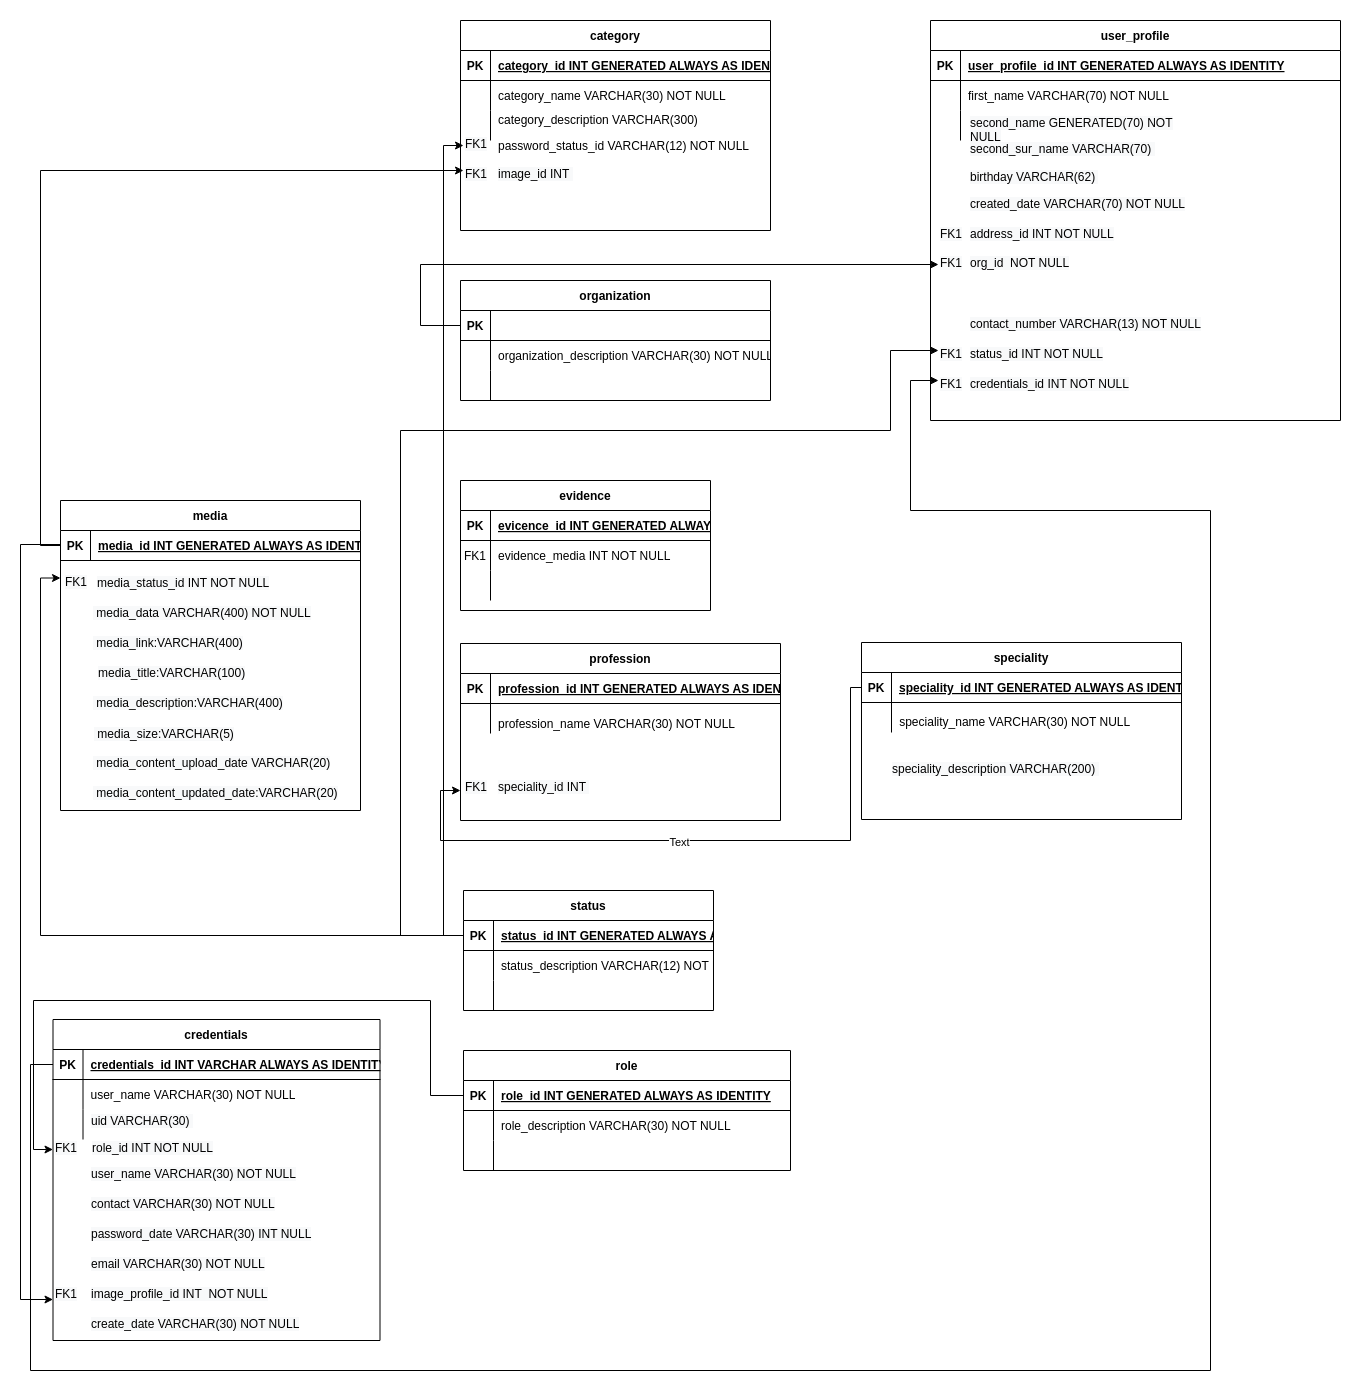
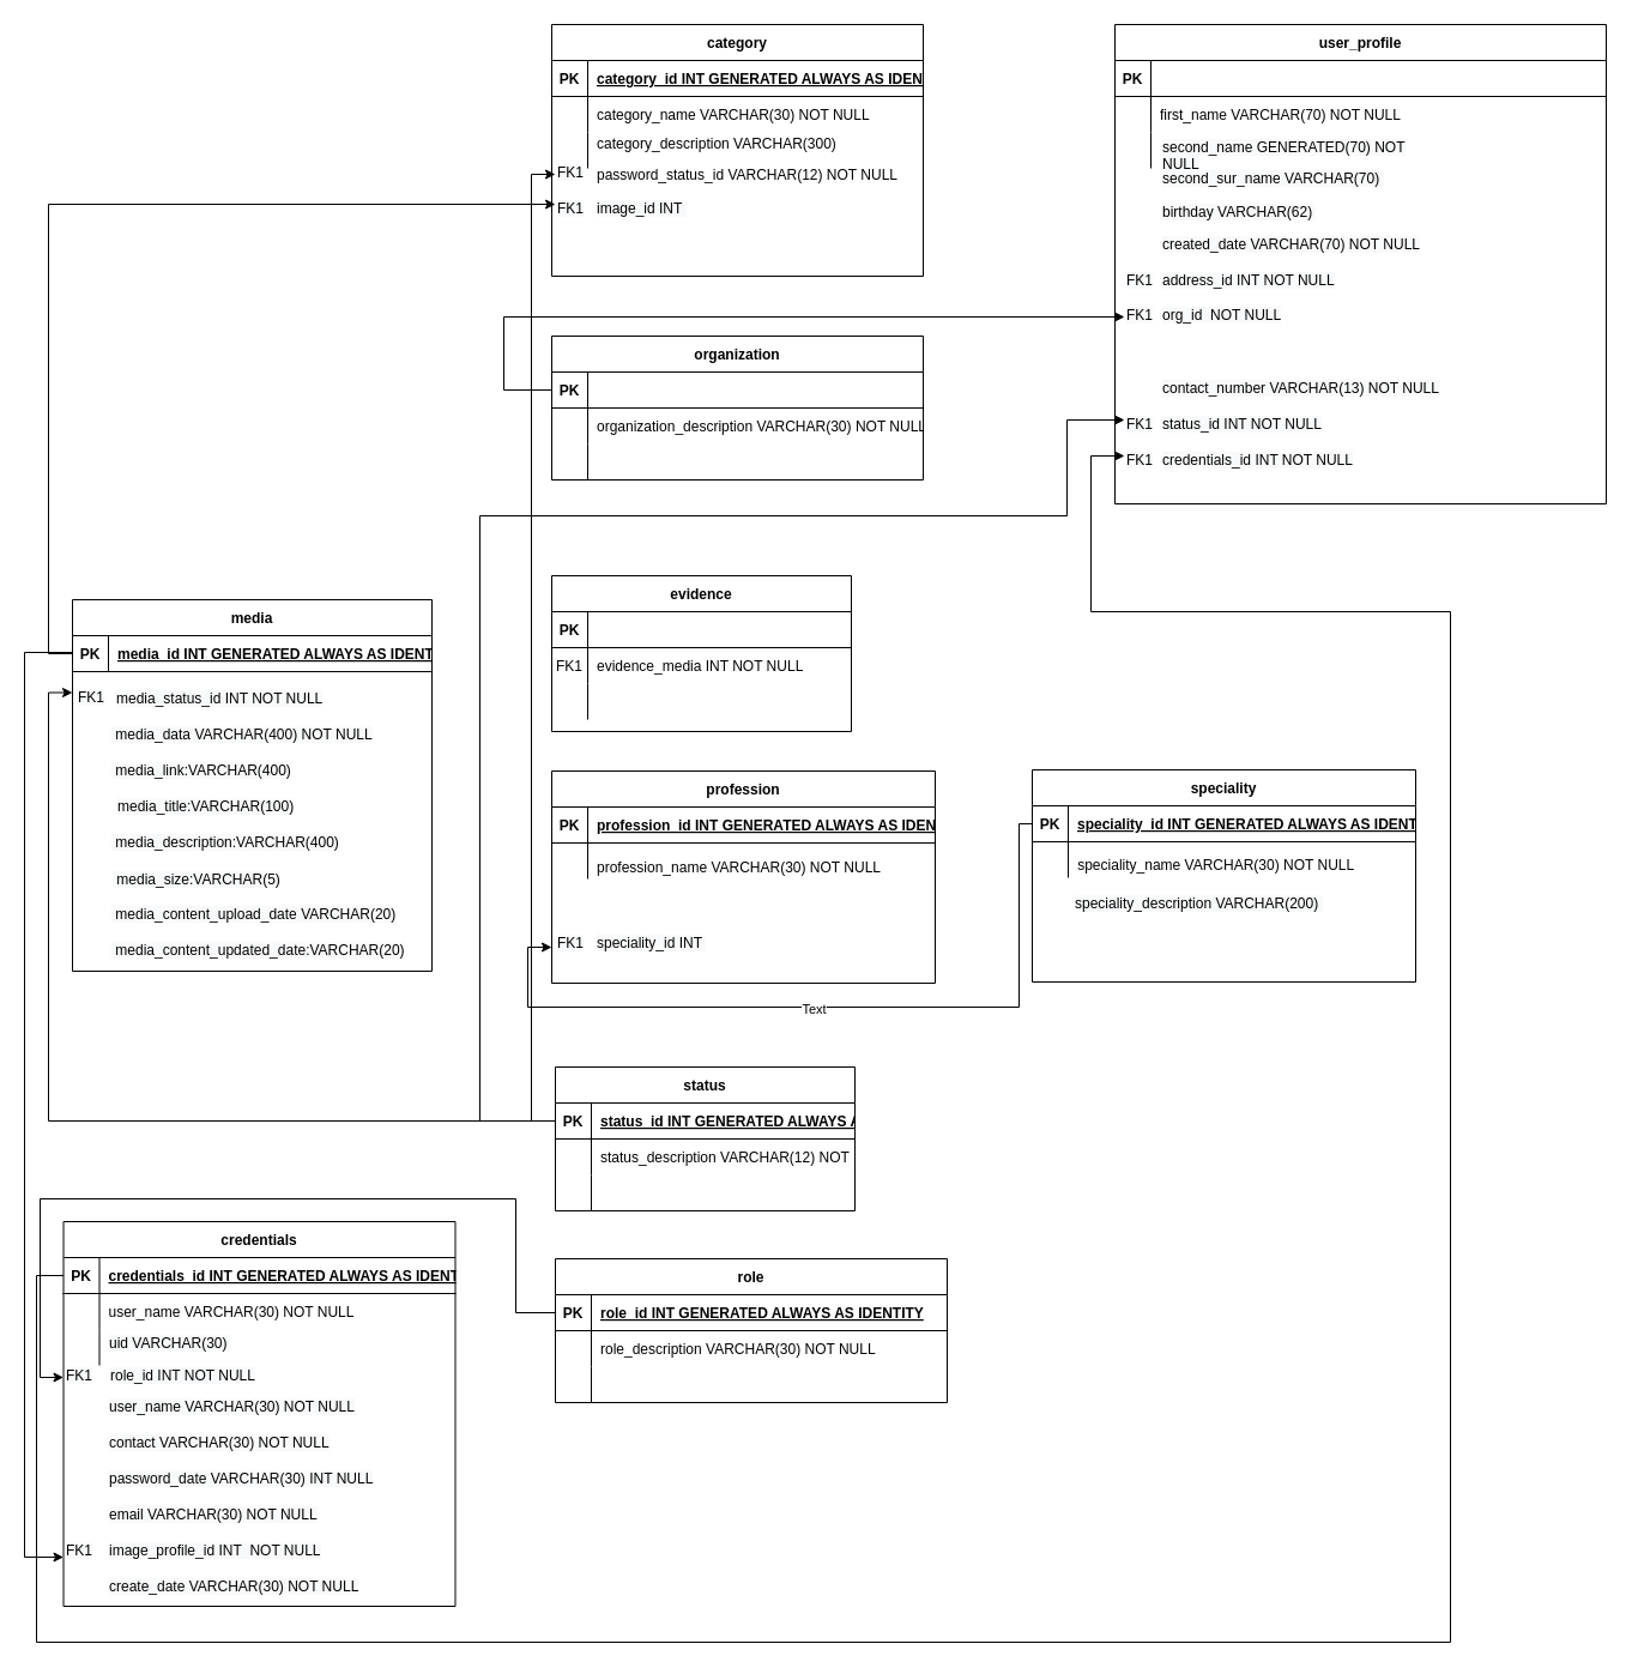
- <mxCell id="125" value="user_profile_id INT GENERATED ALWAYS AS IDENTITY" style="shape=partialRectangle;overflow=hidden;connectable=0;fillColor=none;top=0;left=0;bottom=0;right=0;align=left;spacingLeft=6;fontStyle=5;" vertex="1" parent="123"><mxGeometry x="30" width="380" height="30" as="geometry"><mxRectangle width="380" height="30" as="alternateBounds" /></mxGeometry></mxCell>
- <mxCell id="5" value="evicence_id INT GENERATED ALWAYS AS IDENTITY" style="shape=partialRectangle;overflow=hidden;connectable=0;fillColor=none;top=0;left=0;bottom=0;right=0;align=left;spacingLeft=6;fontStyle=5;" parent="3" vertex="1"><mxGeometry x="30" width="220" height="30" as="geometry"><mxRectangle width="220" height="30" as="alternateBounds" /></mxGeometry></mxCell>
- <mxCell id="38" value="&lt;span style=&quot;color: rgb(0, 0, 0); font-family: Helvetica; font-size: 12px; font-style: normal; font-variant-ligatures: normal; font-variant-caps: normal; font-weight: 400; letter-spacing: normal; orphans: 2; text-align: left; text-indent: 0px; text-transform: none; widows: 2; word-spacing: 0px; -webkit-text-stroke-width: 0px; background-color: rgb(248, 249, 250); text-decoration-thickness: initial; text-decoration-style: initial; text-decoration-color: initial; float: none; display: inline !important;&quot;&gt;speciality_description VARCHAR(200)&amp;nbsp;&lt;/span&gt;" style="text;whiteSpace=wrap;html=1;" vertex="1" parent="1"><mxGeometry x="890" y="755" width="240" height="30" as="geometry" /></mxCell>
+ <mxCell id="38" value="&lt;span style=&quot;color: rgb(0, 0, 0); font-family: Helvetica; font-size: 12px; font-style: normal; font-variant-ligatures: normal; font-variant-caps: normal; font-weight: 400; letter-spacing: normal; orphans: 2; text-align: left; text-indent: 0px; text-transform: none; widows: 2; word-spacing: 0px; -webkit-text-stroke-width: 0px; background-color: rgb(248, 249, 250); text-decoration-thickness: initial; text-decoration-style: initial; text-decoration-color: initial; float: none; display: inline !important;&quot;&gt;speciality_description VARCHAR(200)&amp;nbsp;&lt;/span&gt;" style="text;whiteSpace=wrap;html=1;" vertex="1" parent="1"><mxGeometry x="895" y="740" width="240" height="30" as="geometry" /></mxCell>
- <mxCell id="82" value="credentials_id INT VARCHAR ALWAYS AS IDENTITY" style="shape=partialRectangle;overflow=hidden;connectable=0;fillColor=none;top=0;left=0;bottom=0;right=0;align=left;spacingLeft=6;fontStyle=5;" vertex="1" parent="80"><mxGeometry x="30" width="297" height="30" as="geometry"><mxRectangle width="297" height="30" as="alternateBounds" /></mxGeometry></mxCell>
+ <mxCell id="82" value="credentials_id INT GENERATED ALWAYS AS IDENTITY" style="shape=partialRectangle;overflow=hidden;connectable=0;fillColor=none;top=0;left=0;bottom=0;right=0;align=left;spacingLeft=6;fontStyle=5;" vertex="1" parent="80"><mxGeometry x="30" width="297" height="30" as="geometry"><mxRectangle width="297" height="30" as="alternateBounds" /></mxGeometry></mxCell>
